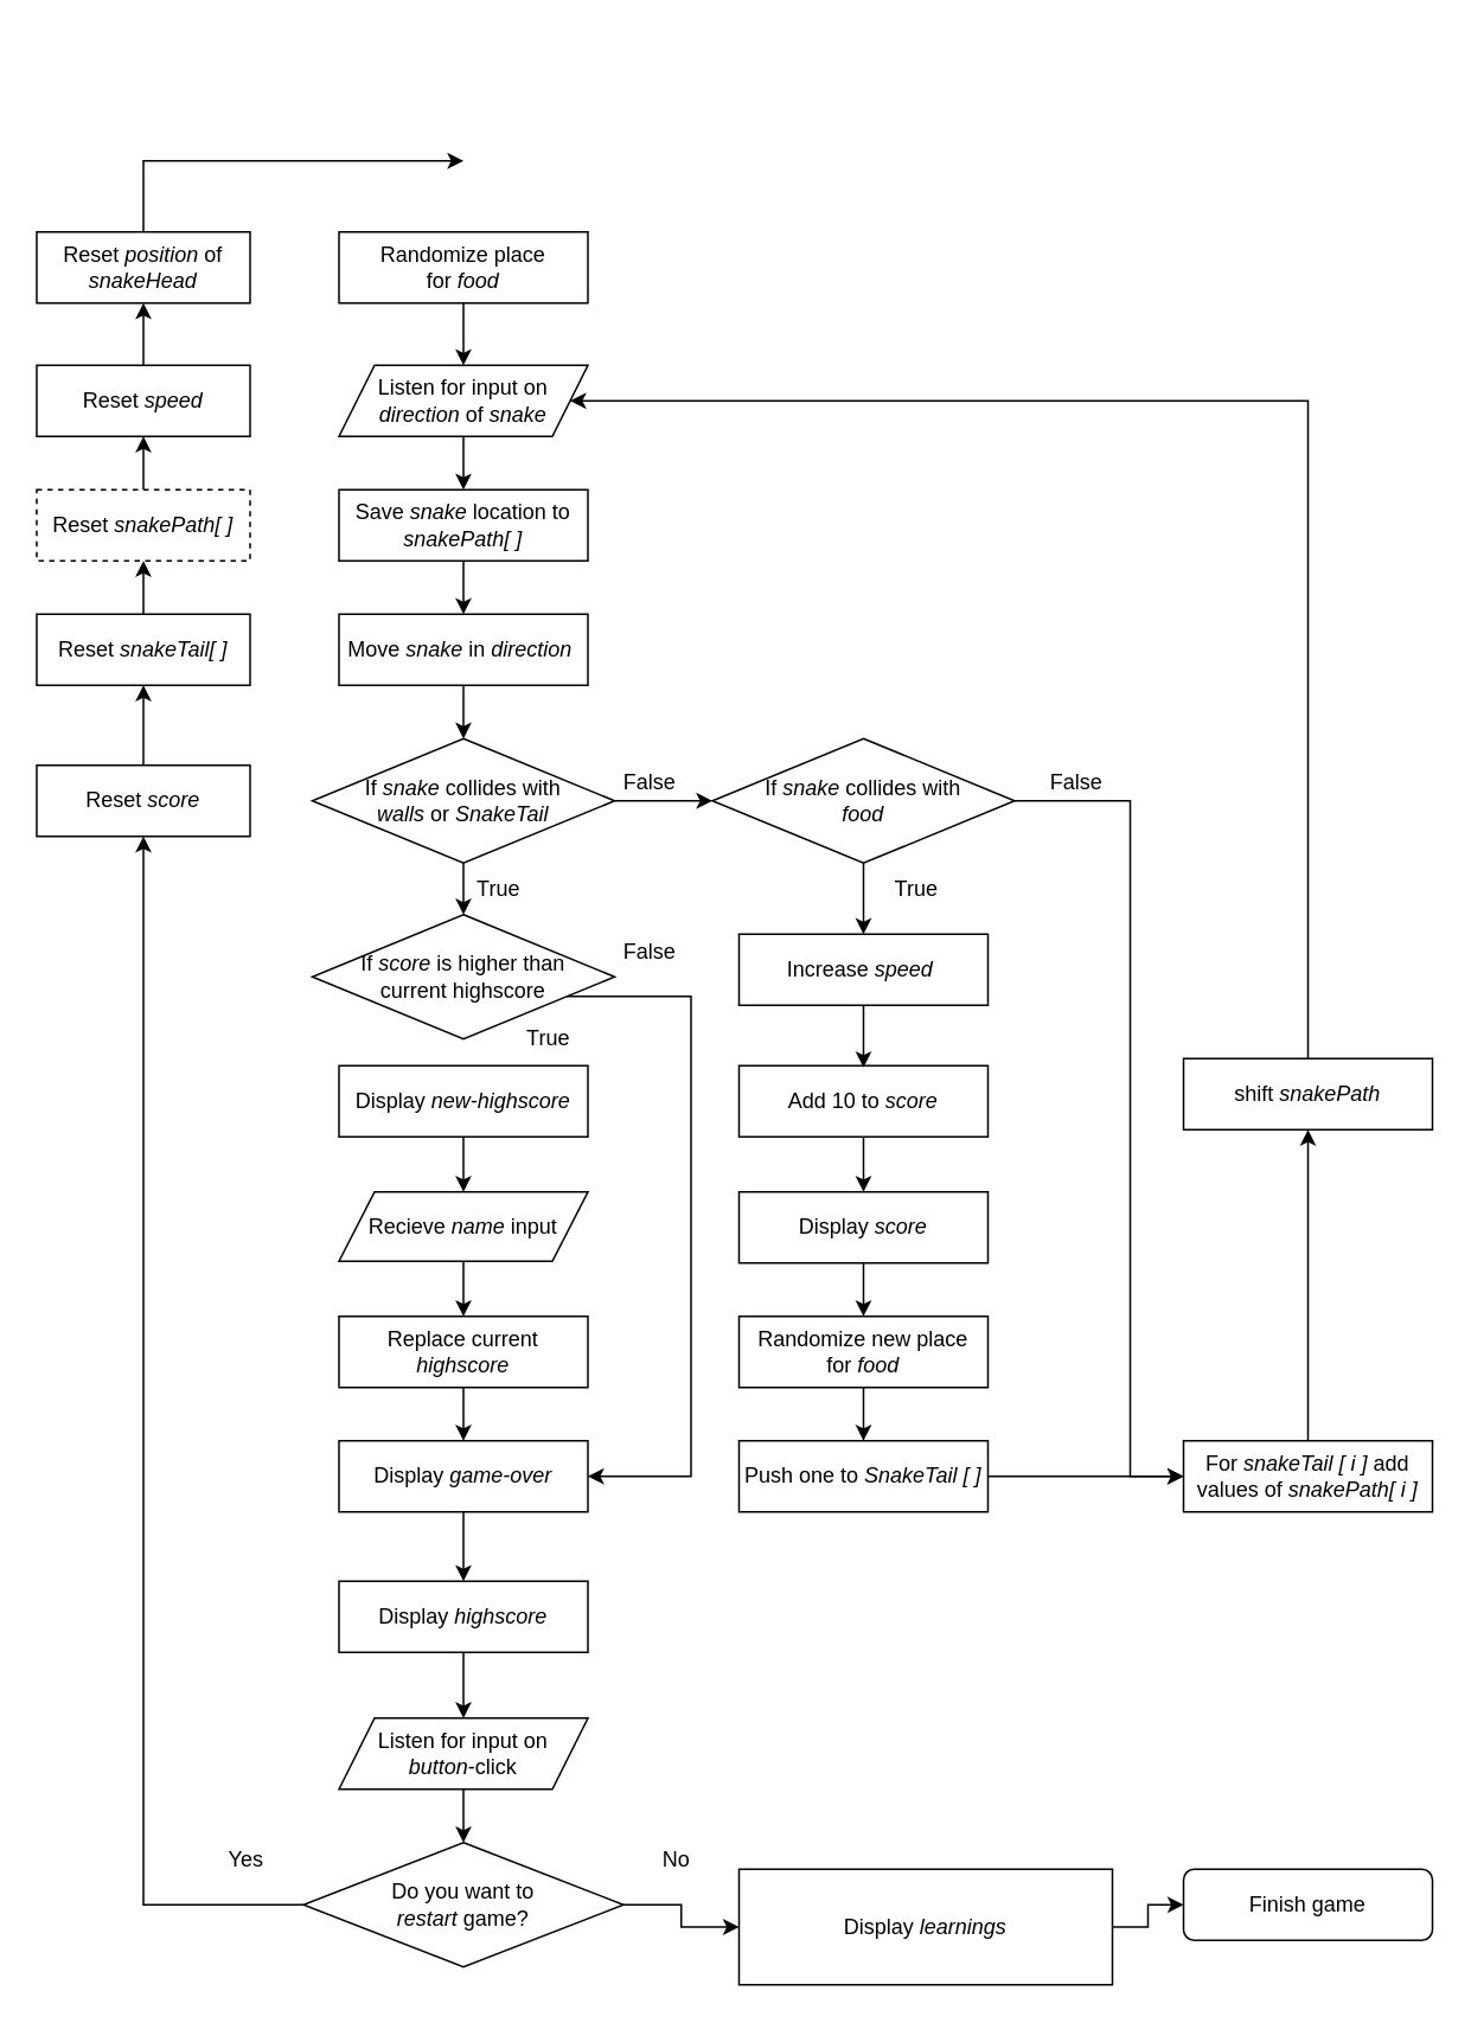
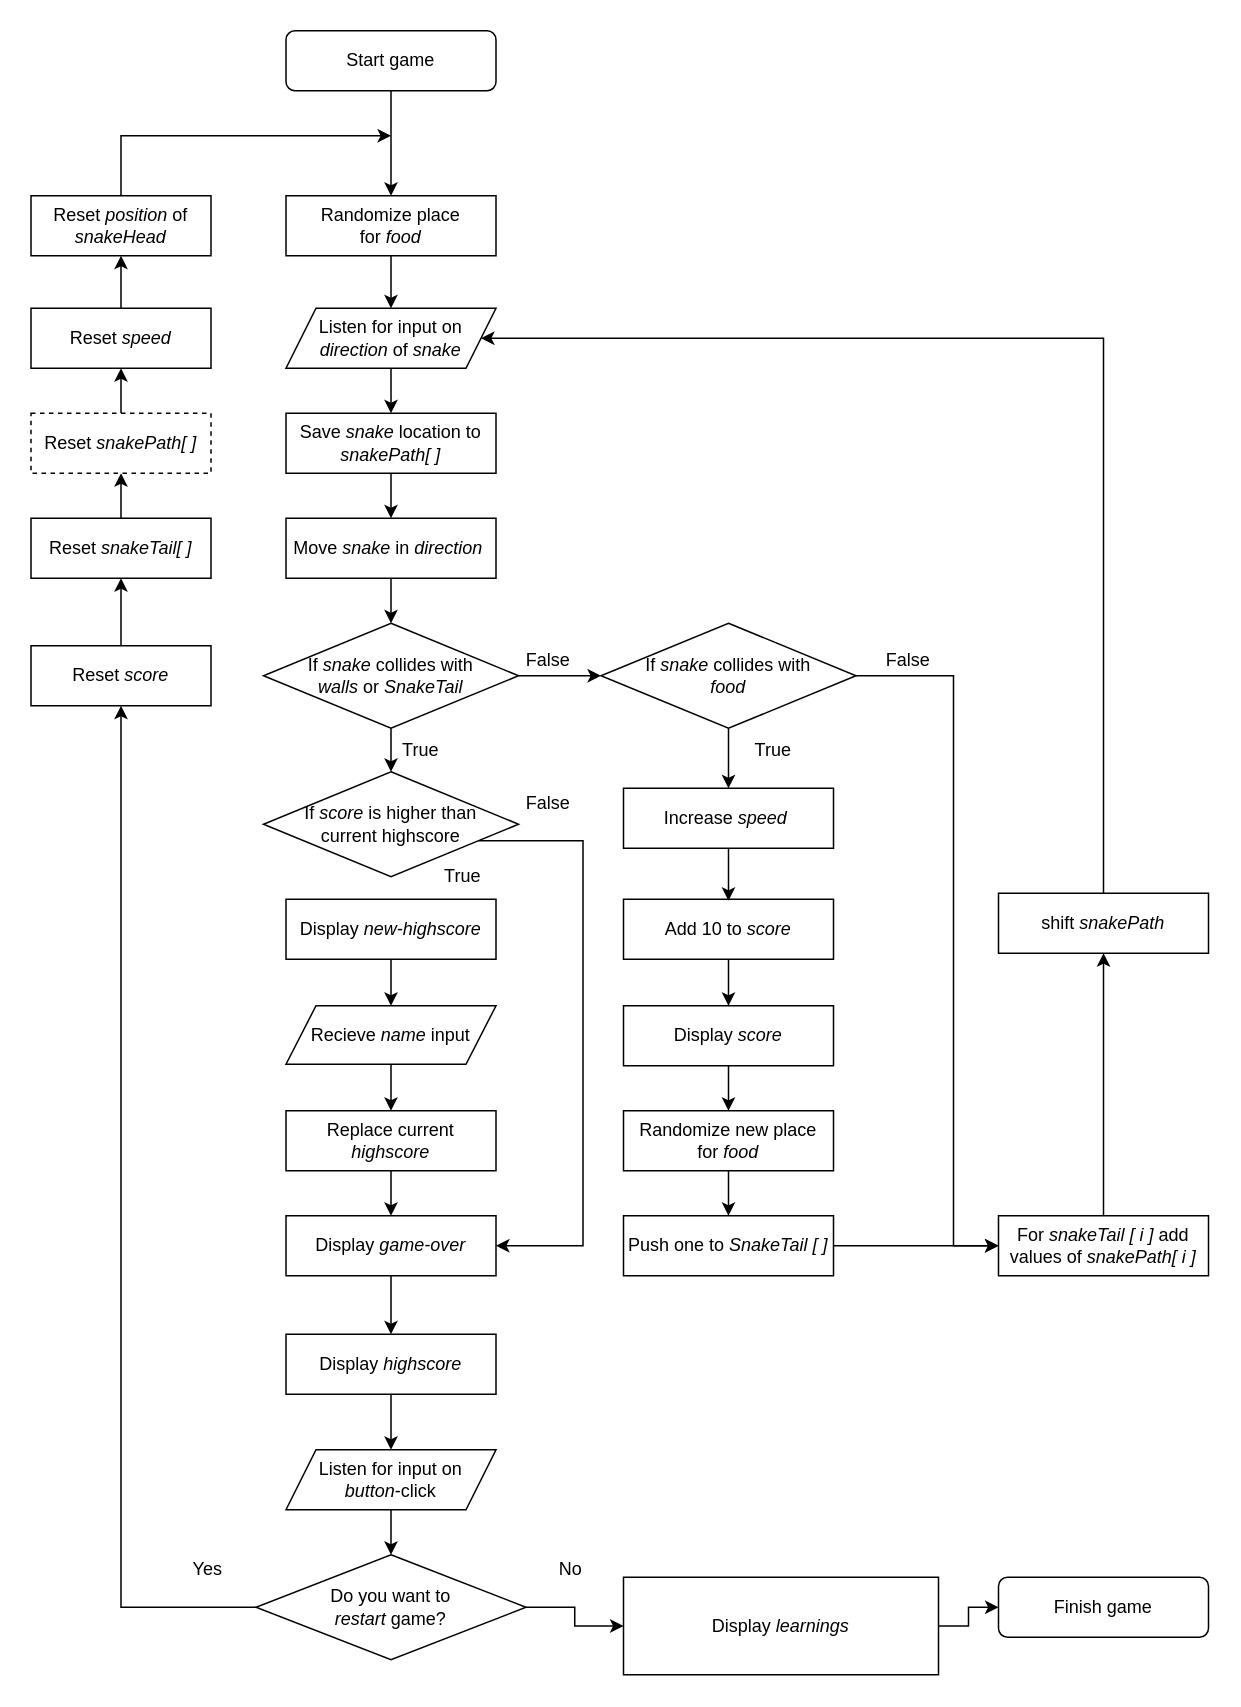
+ <mxCell id="3" value="Start game" style="rounded=1;whiteSpace=wrap;html=1;" parent="1" vertex="1"><mxGeometry x="190" y="20" width="140" height="40" as="geometry" /></mxCell>
+ <mxCell id="2" value="" style="edgeStyle=orthogonalEdgeStyle;rounded=0;orthogonalLoop=1;jettySize=auto;html=1;" parent="1" source="3" target="5" edge="1"><mxGeometry relative="1" as="geometry" /></mxCell>
